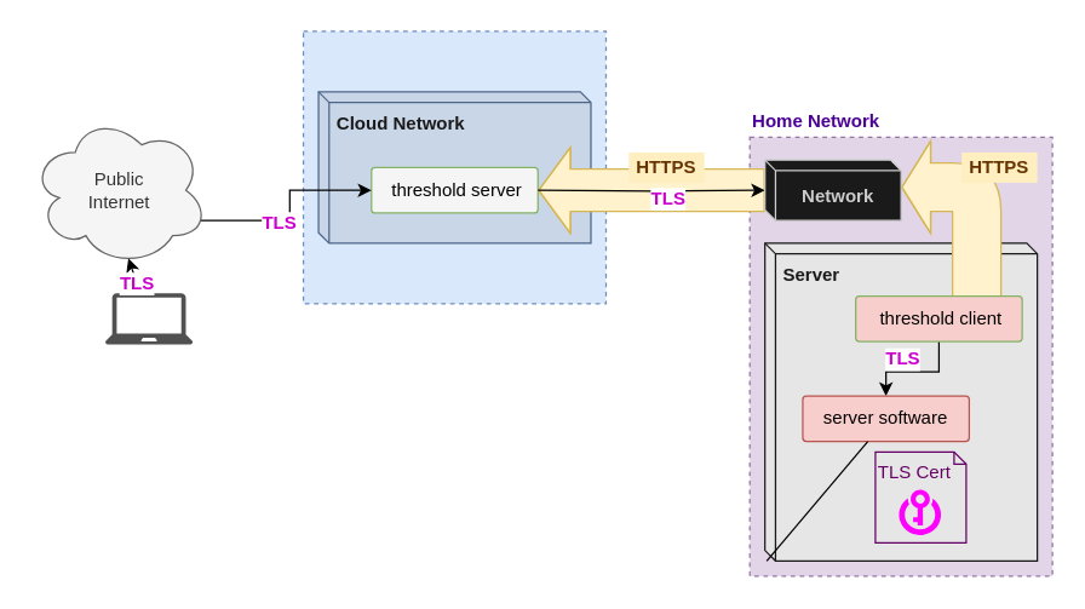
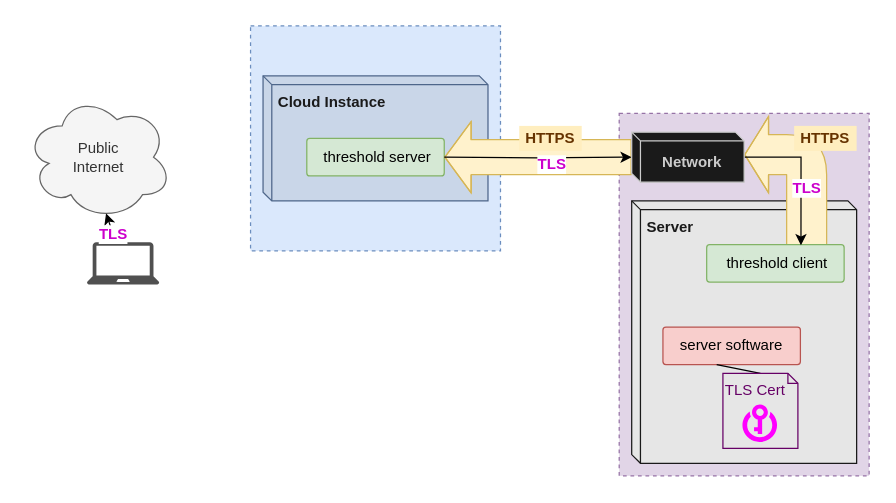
- <mxCell id="4" value="&lt;font color=&quot;#4C0099&quot;&gt;Home Network&lt;br&gt;&lt;/font&gt;" style="text;strokeColor=none;fillColor=none;align=left;verticalAlign=middle;rounded=0;dashed=1;fontStyle=1;fontColor=#003366;html=1;whiteSpace=wrap;" parent="1" vertex="1"><mxGeometry x="495" y="70" width="140" height="20" as="geometry" /></mxCell>
- <mxCell id="6" value="&lt;b&gt;&lt;font color=&quot;#1A1A1A&quot;&gt;&amp;nbsp;Cloud Network&lt;br&gt;&lt;/font&gt;&lt;/b&gt;" style="shape=cube;whiteSpace=wrap;html=1;boundedLbl=1;backgroundOutline=1;strokeColor=#4E668A;strokeWidth=1;fillColor=#C9D6E8;align=left;size=7;verticalAlign=top;" parent="1" vertex="1"><mxGeometry x="210" y="60" width="180" height="100" as="geometry" /></mxCell>
+ <mxCell id="6" value="&lt;b&gt;&lt;font color=&quot;#1A1A1A&quot;&gt;&amp;nbsp;Cloud Instance&lt;br&gt;&lt;/font&gt;&lt;/b&gt;" style="shape=cube;whiteSpace=wrap;html=1;boundedLbl=1;backgroundOutline=1;strokeColor=#4E668A;strokeWidth=1;fillColor=#C9D6E8;align=left;size=7;verticalAlign=top;" parent="1" vertex="1"><mxGeometry x="210" y="60" width="180" height="100" as="geometry" /></mxCell>
- <mxCell id="7" value="&amp;nbsp;threshold server" style="rounded=1;whiteSpace=wrap;html=1;strokeColor=#82b366;strokeWidth=1;fillColor=#f5f5f5;align=center;arcSize=8;" parent="1" vertex="1"><mxGeometry x="245" y="110" width="110" height="30" as="geometry" /></mxCell>
+ <mxCell id="7" value="&amp;nbsp;threshold server" style="rounded=1;whiteSpace=wrap;html=1;strokeColor=#82b366;strokeWidth=1;fillColor=#d5e8d4;align=center;arcSize=8;" parent="1" vertex="1"><mxGeometry x="245" y="110" width="110" height="30" as="geometry" /></mxCell>
+ <mxCell id="20" style="edgeStyle=orthogonalEdgeStyle;rounded=0;html=1;exitX=1;exitY=0.5;entryX=0.686;entryY=0.017;jettySize=auto;orthogonalLoop=1;fillColor=#ffffff;fontColor=#663300;entryPerimeter=0;" parent="1" source="22" target="12" edge="1"><mxGeometry relative="1" as="geometry" /></mxCell>
+ <mxCell id="21" value="&lt;font color=&quot;#CC00CC&quot;&gt;&lt;b&gt;TLS&lt;/b&gt;&lt;/font&gt;" style="text;html=1;resizable=0;points=[];align=center;verticalAlign=middle;labelBackgroundColor=#ffffff;fontColor=#663300;" parent="20" vertex="1" connectable="0"><mxGeometry x="-0.138" y="-21" relative="1" as="geometry"><mxPoint x="25.5" y="20" as="offset" /></mxGeometry></mxCell>
- <mxCell id="15" style="edgeStyle=orthogonalEdgeStyle;rounded=0;html=1;exitX=0.96;exitY=0.7;exitPerimeter=0;entryX=0;entryY=0.5;jettySize=auto;orthogonalLoop=1;fillColor=#ffffff;fontColor=#663300;" parent="1" source="17" target="7" edge="1"><mxGeometry relative="1" as="geometry" /></mxCell>
- <mxCell id="16" value="&lt;font color=&quot;#CC00CC&quot;&gt;&lt;b&gt;TLS&lt;/b&gt;&lt;/font&gt;" style="text;html=1;resizable=0;points=[];align=center;verticalAlign=middle;labelBackgroundColor=#ffffff;fontColor=#663300;" parent="15" vertex="1" connectable="0"><mxGeometry x="-0.225" y="-1" relative="1" as="geometry"><mxPoint as="offset" /></mxGeometry></mxCell>
- <mxCell id="12" value="&amp;nbsp;threshold client" style="rounded=1;whiteSpace=wrap;html=1;strokeColor=#82b366;strokeWidth=1;fillColor=#f8cecc;align=center;arcSize=8;" parent="1" vertex="1"><mxGeometry x="565" y="195" width="110" height="30" as="geometry" /></mxCell>
+ <mxCell id="12" value="&amp;nbsp;threshold client" style="rounded=1;whiteSpace=wrap;html=1;strokeColor=#82b366;strokeWidth=1;fillColor=#d5e8d4;align=center;arcSize=8;" parent="1" vertex="1"><mxGeometry x="565" y="195" width="110" height="30" as="geometry" /></mxCell>
- <mxCell id="10" style="edgeStyle=orthogonalEdgeStyle;rounded=0;html=1;exitX=0.5;exitY=1;entryX=0.5;entryY=0;jettySize=auto;orthogonalLoop=1;fillColor=#ffffff;fontColor=#663300;" parent="1" source="12" target="23" edge="1"><mxGeometry relative="1" as="geometry" /></mxCell>
- <mxCell id="11" value="&lt;font color=&quot;#CC00CC&quot;&gt;&lt;b&gt;TLS&lt;/b&gt;&lt;/font&gt;" style="text;html=1;resizable=0;points=[];align=center;verticalAlign=middle;labelBackgroundColor=#ffffff;fontColor=#663300;" parent="10" vertex="1" connectable="0"><mxGeometry x="0.261" relative="1" as="geometry"><mxPoint y="-8.5" as="offset" /></mxGeometry></mxCell>
- <mxCell id="27" value="" style="endArrow=none;html=1;fillColor=#ffffff;fontColor=#663300;exitX=0.391;exitY=1;exitPerimeter=0;" parent="1" source="23" target="5" edge="1"><mxGeometry width="50" height="50" relative="1" as="geometry"><mxPoint x="35" y="540" as="sourcePoint" /><mxPoint x="85" y="490" as="targetPoint" /></mxGeometry></mxCell>
+ <mxCell id="27" value="" style="endArrow=none;html=1;fillColor=#ffffff;fontColor=#663300;exitX=0.391;exitY=1;exitPerimeter=0;entryX=0.5;entryY=0;" parent="1" source="23" target="29" edge="1"><mxGeometry width="50" height="50" relative="1" as="geometry"><mxPoint x="35" y="540" as="sourcePoint" /><mxPoint x="85" y="490" as="targetPoint" /></mxGeometry></mxCell>
